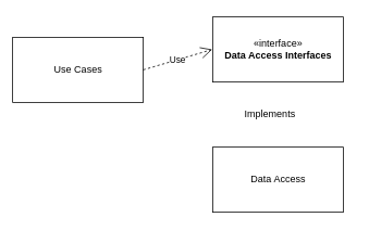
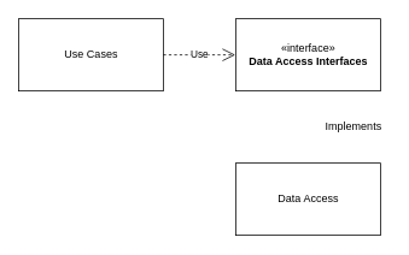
- <mxCell id="2" value="Use Cases" style="html=1;" parent="1" vertex="1"><mxGeometry x="15" y="45" width="160" height="80" as="geometry" /></mxCell>
+ <mxCell id="2" value="Use Cases" style="html=1;" parent="1" vertex="1"><mxGeometry x="20" y="20" width="160" height="80" as="geometry" /></mxCell>
- <mxCell id="6" value="Implements" style="text;html=1;align=center;verticalAlign=middle;resizable=0;points=[];autosize=1;" parent="1" vertex="1"><mxGeometry x="290" y="130" width="80" height="20" as="geometry" /></mxCell>
+ <mxCell id="6" value="Implements" style="text;html=1;align=center;verticalAlign=middle;resizable=0;points=[];autosize=1;" parent="1" vertex="1"><mxGeometry x="350" y="130" width="80" height="20" as="geometry" /></mxCell>
